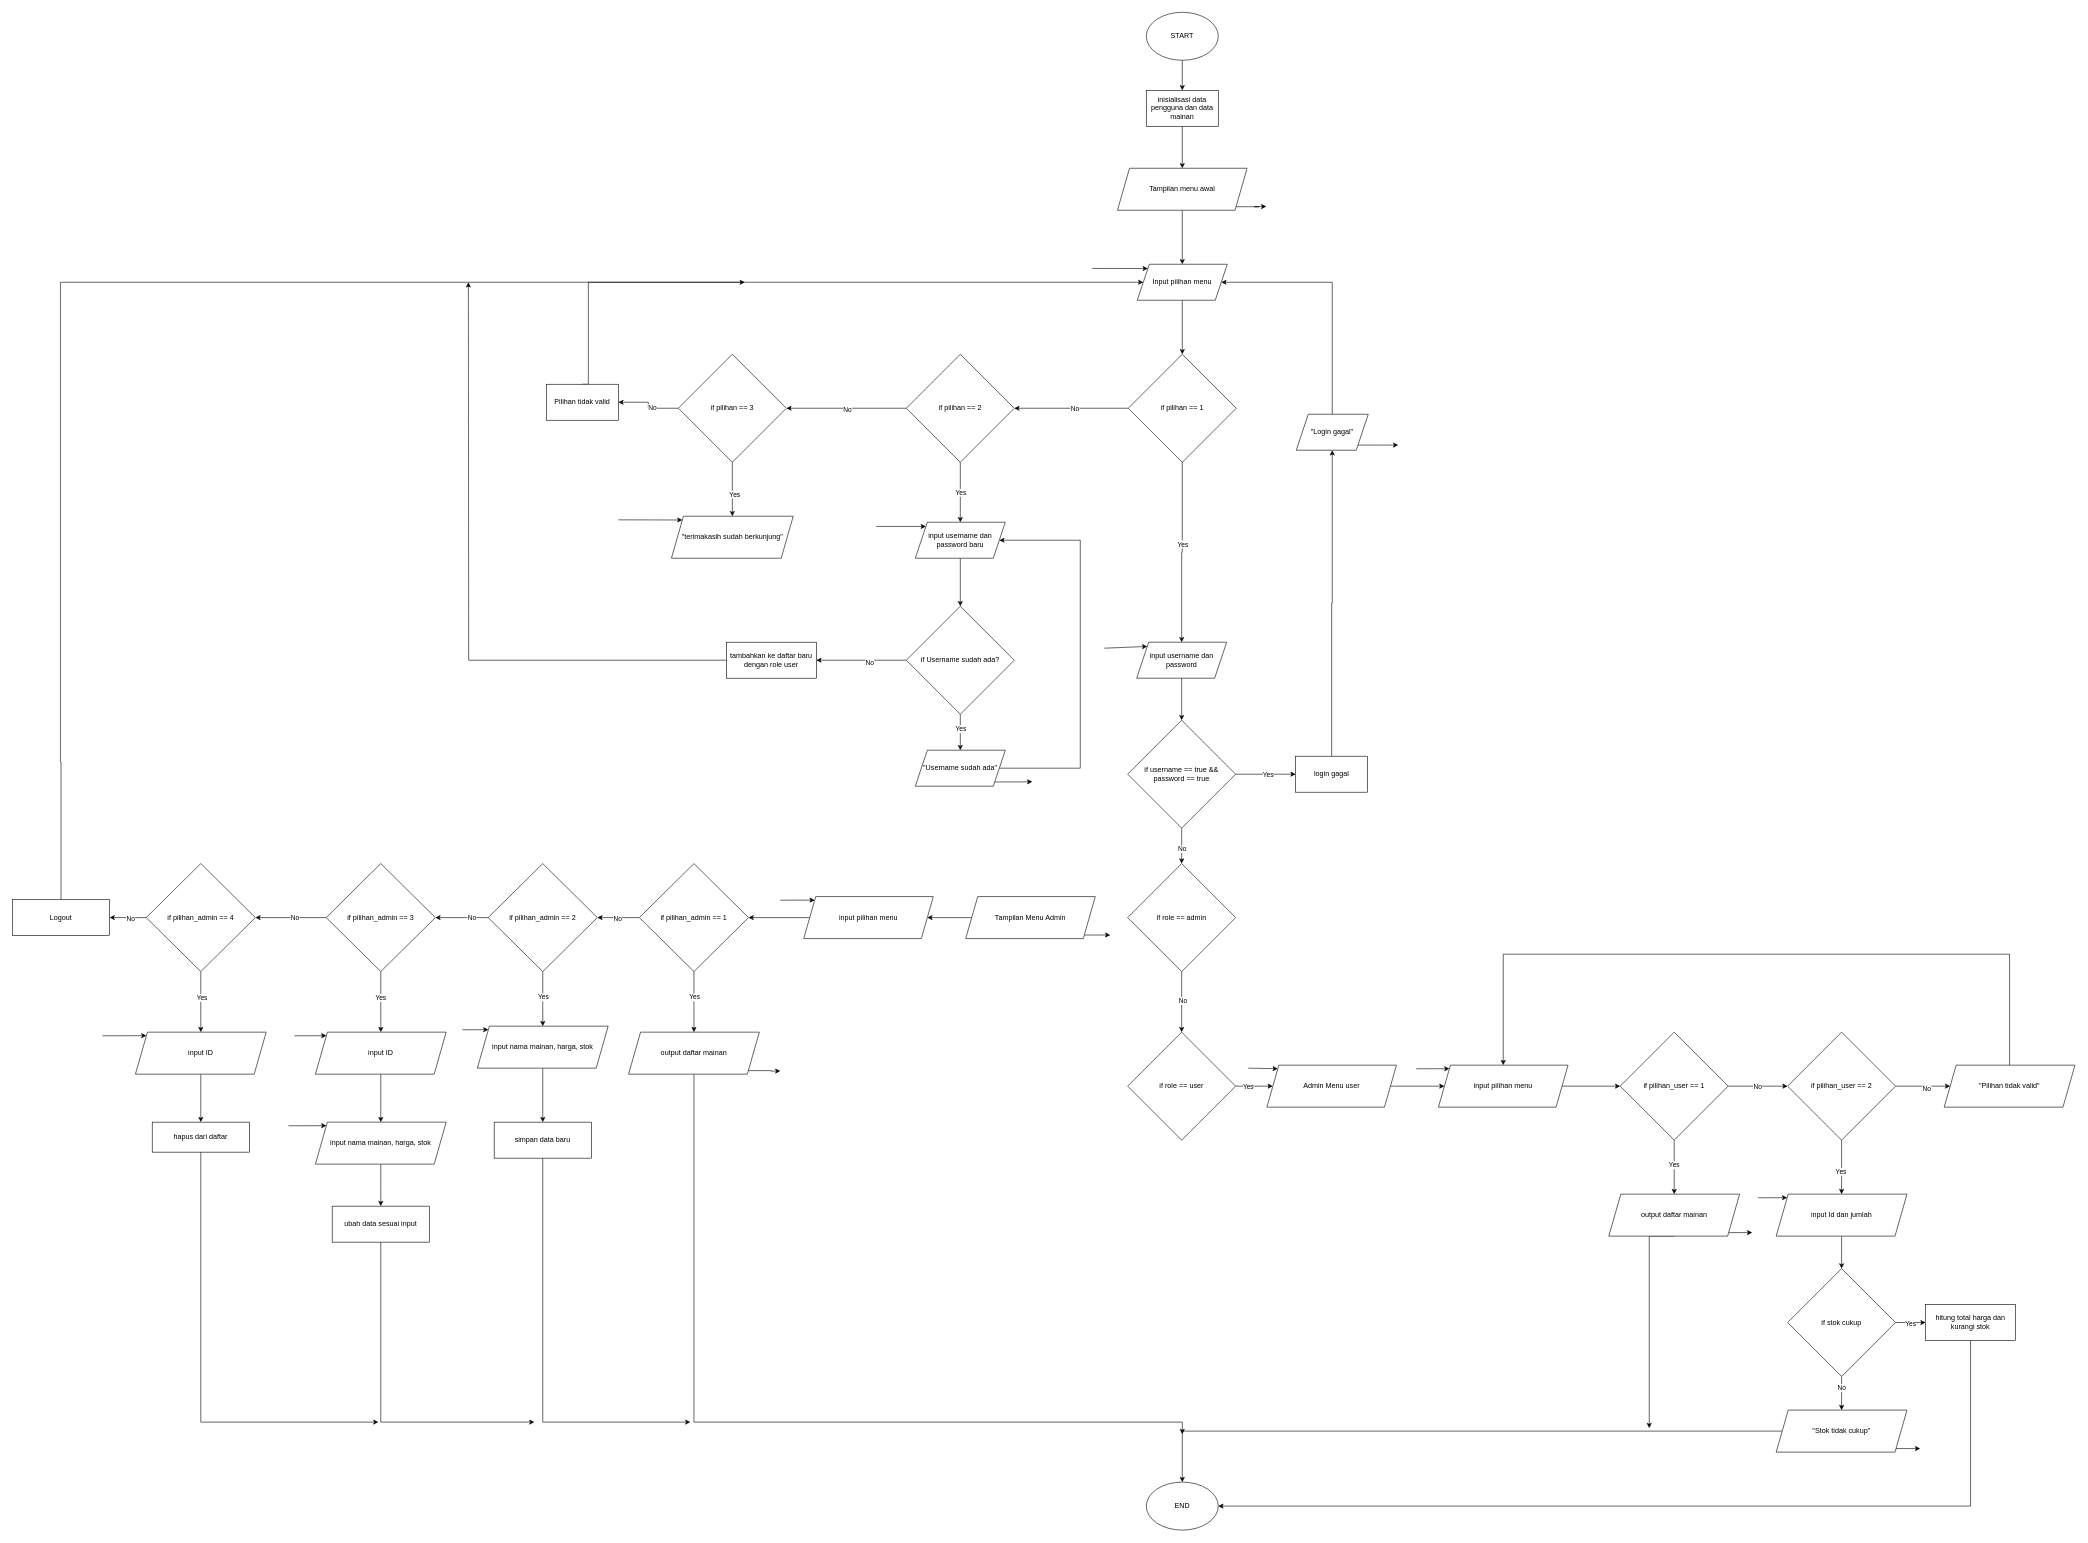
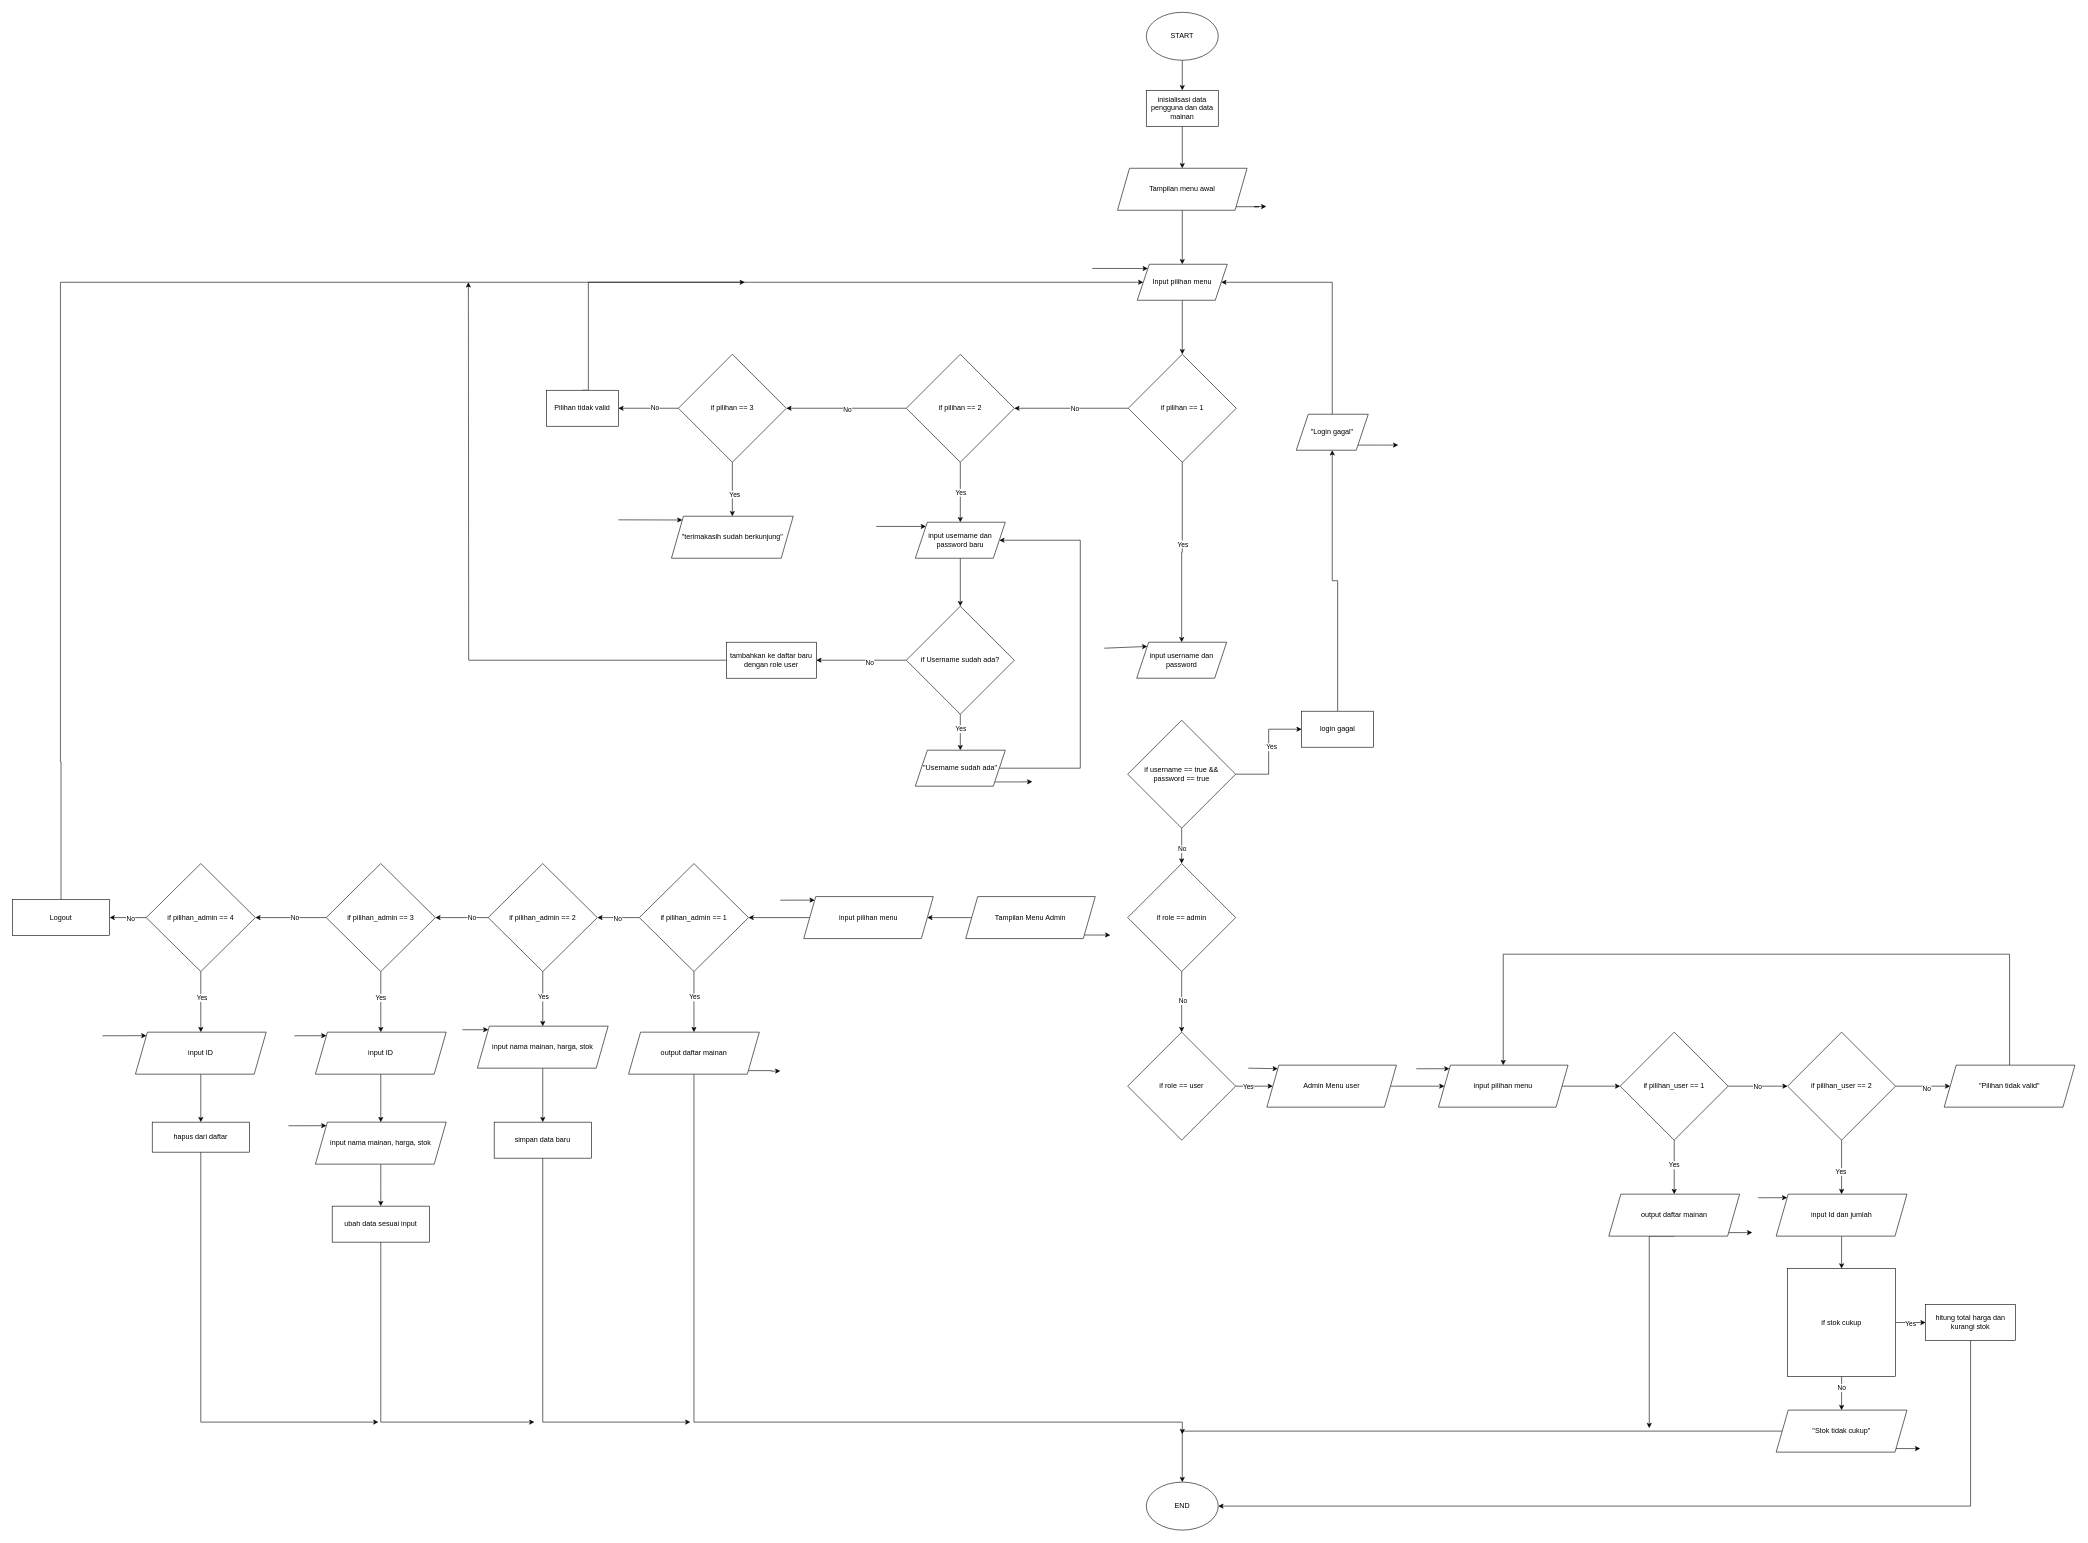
- <mxCell id="33" value="Pilihan tidak valid" style="rounded=0;whiteSpace=wrap;html=1;" vertex="1" parent="1"><mxGeometry x="910" y="640" width="120" height="60" as="geometry" /></mxCell>
+ <mxCell id="33" value="Pilihan tidak valid" style="rounded=0;whiteSpace=wrap;html=1;" vertex="1" parent="1"><mxGeometry x="910" y="650" width="120" height="60" as="geometry" /></mxCell>
- <mxCell id="15" value="" style="edgeStyle=orthogonalEdgeStyle;rounded=0;orthogonalLoop=1;jettySize=auto;html=1;" edge="1" parent="1" source="16" target="31"><mxGeometry relative="1" as="geometry" /></mxCell>
- <mxCell id="36" value="login gagal" style="rounded=0;whiteSpace=wrap;html=1;" vertex="1" parent="1"><mxGeometry x="2159" y="1260" width="120" height="60" as="geometry" /></mxCell>
+ <mxCell id="36" value="login gagal" style="rounded=0;whiteSpace=wrap;html=1;" vertex="1" parent="1"><mxGeometry x="2169" y="1185" width="120" height="60" as="geometry" /></mxCell>
- <mxCell id="114" value="if stok cukup" style="rhombus;whiteSpace=wrap;html=1;" vertex="1" parent="1"><mxGeometry x="2979" y="2114" width="180" height="180" as="geometry" /></mxCell>
+ <mxCell id="114" value="if stok cukup" style="whiteSpace=wrap;html=1;rounded=0;" vertex="1" parent="1"><mxGeometry x="2979" y="2114" width="180" height="180" as="geometry" /></mxCell>
